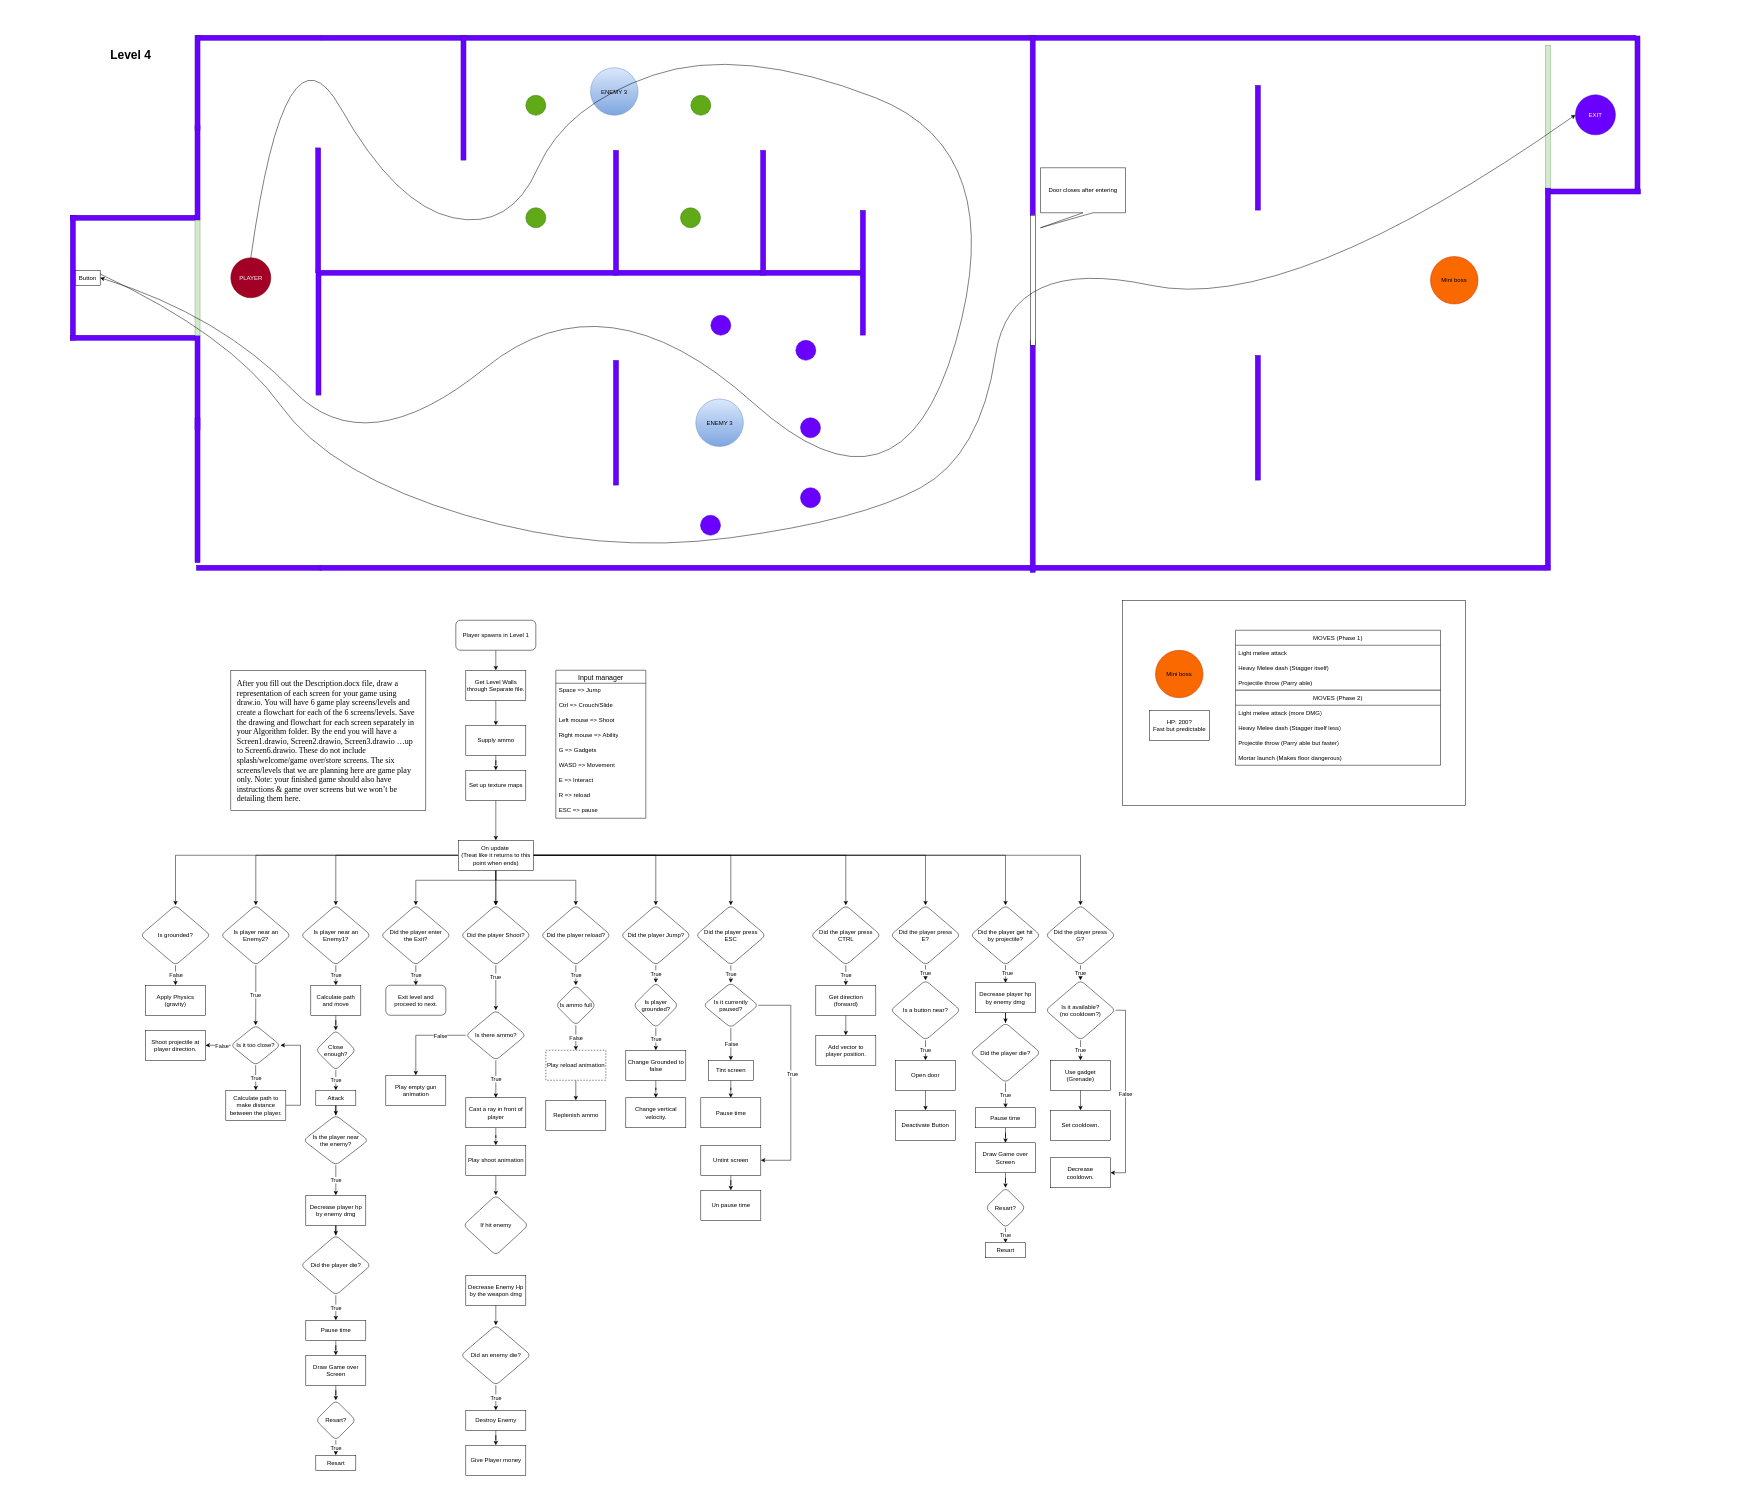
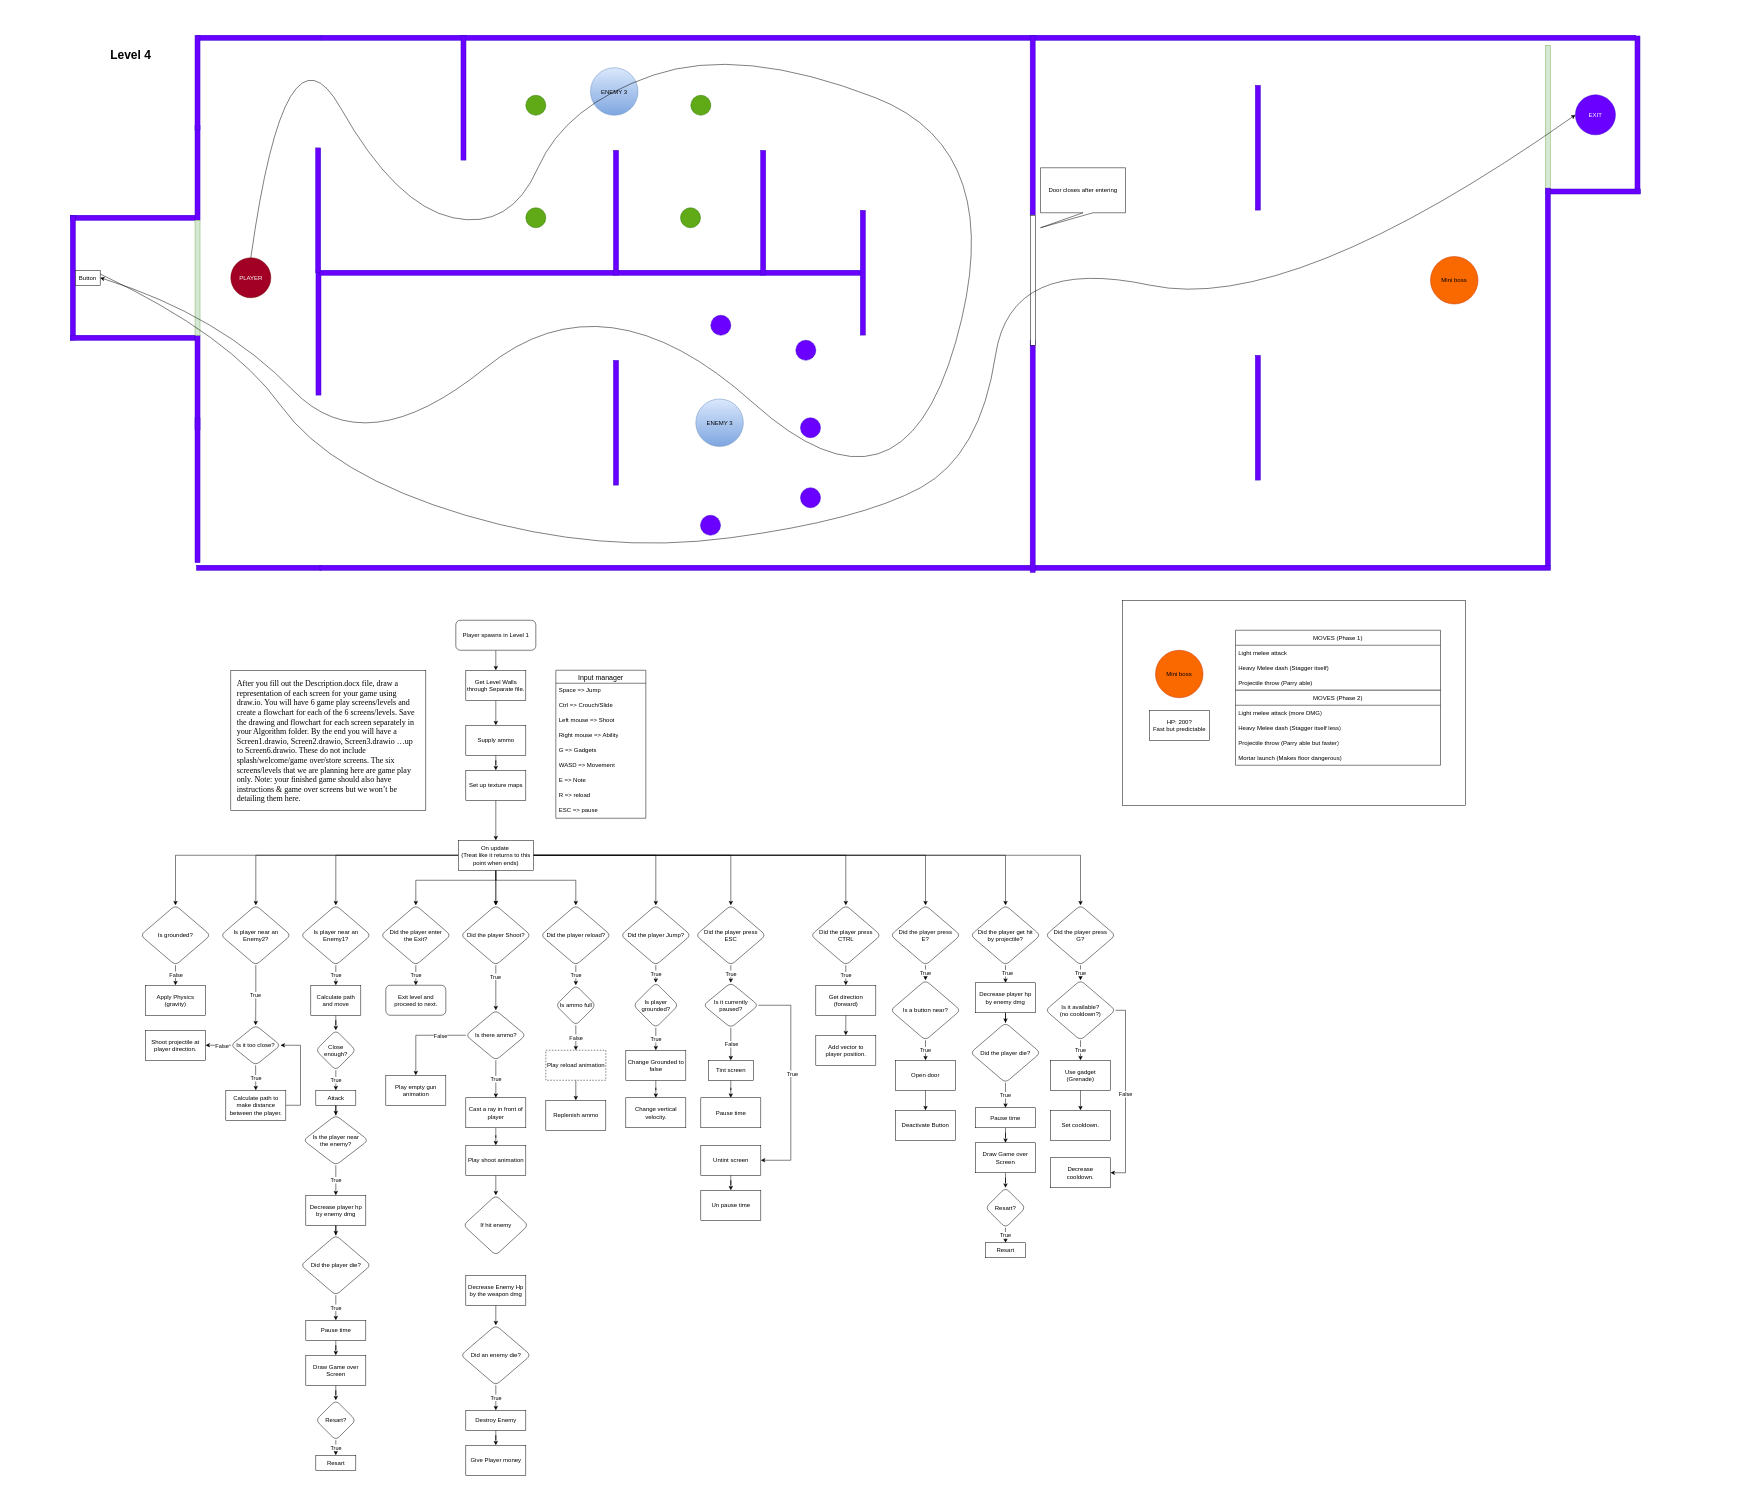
- <mxCell id="12" value="E =&amp;gt; Interact" style="text;strokeColor=none;fillColor=none;spacingLeft=4;spacingRight=4;overflow=hidden;rotatable=0;points=[[0,0.5],[1,0.5]];portConstraint=eastwest;fontSize=12;whiteSpace=wrap;html=1;" parent="5" vertex="1"><mxGeometry y="206" width="180" height="30" as="geometry" /></mxCell>
+ <mxCell id="12" value="E =&amp;gt; Note" style="text;strokeColor=none;fillColor=none;spacingLeft=4;spacingRight=4;overflow=hidden;rotatable=0;points=[[0,0.5],[1,0.5]];portConstraint=eastwest;fontSize=12;whiteSpace=wrap;html=1;" parent="5" vertex="1"><mxGeometry y="206" width="180" height="30" as="geometry" /></mxCell>
